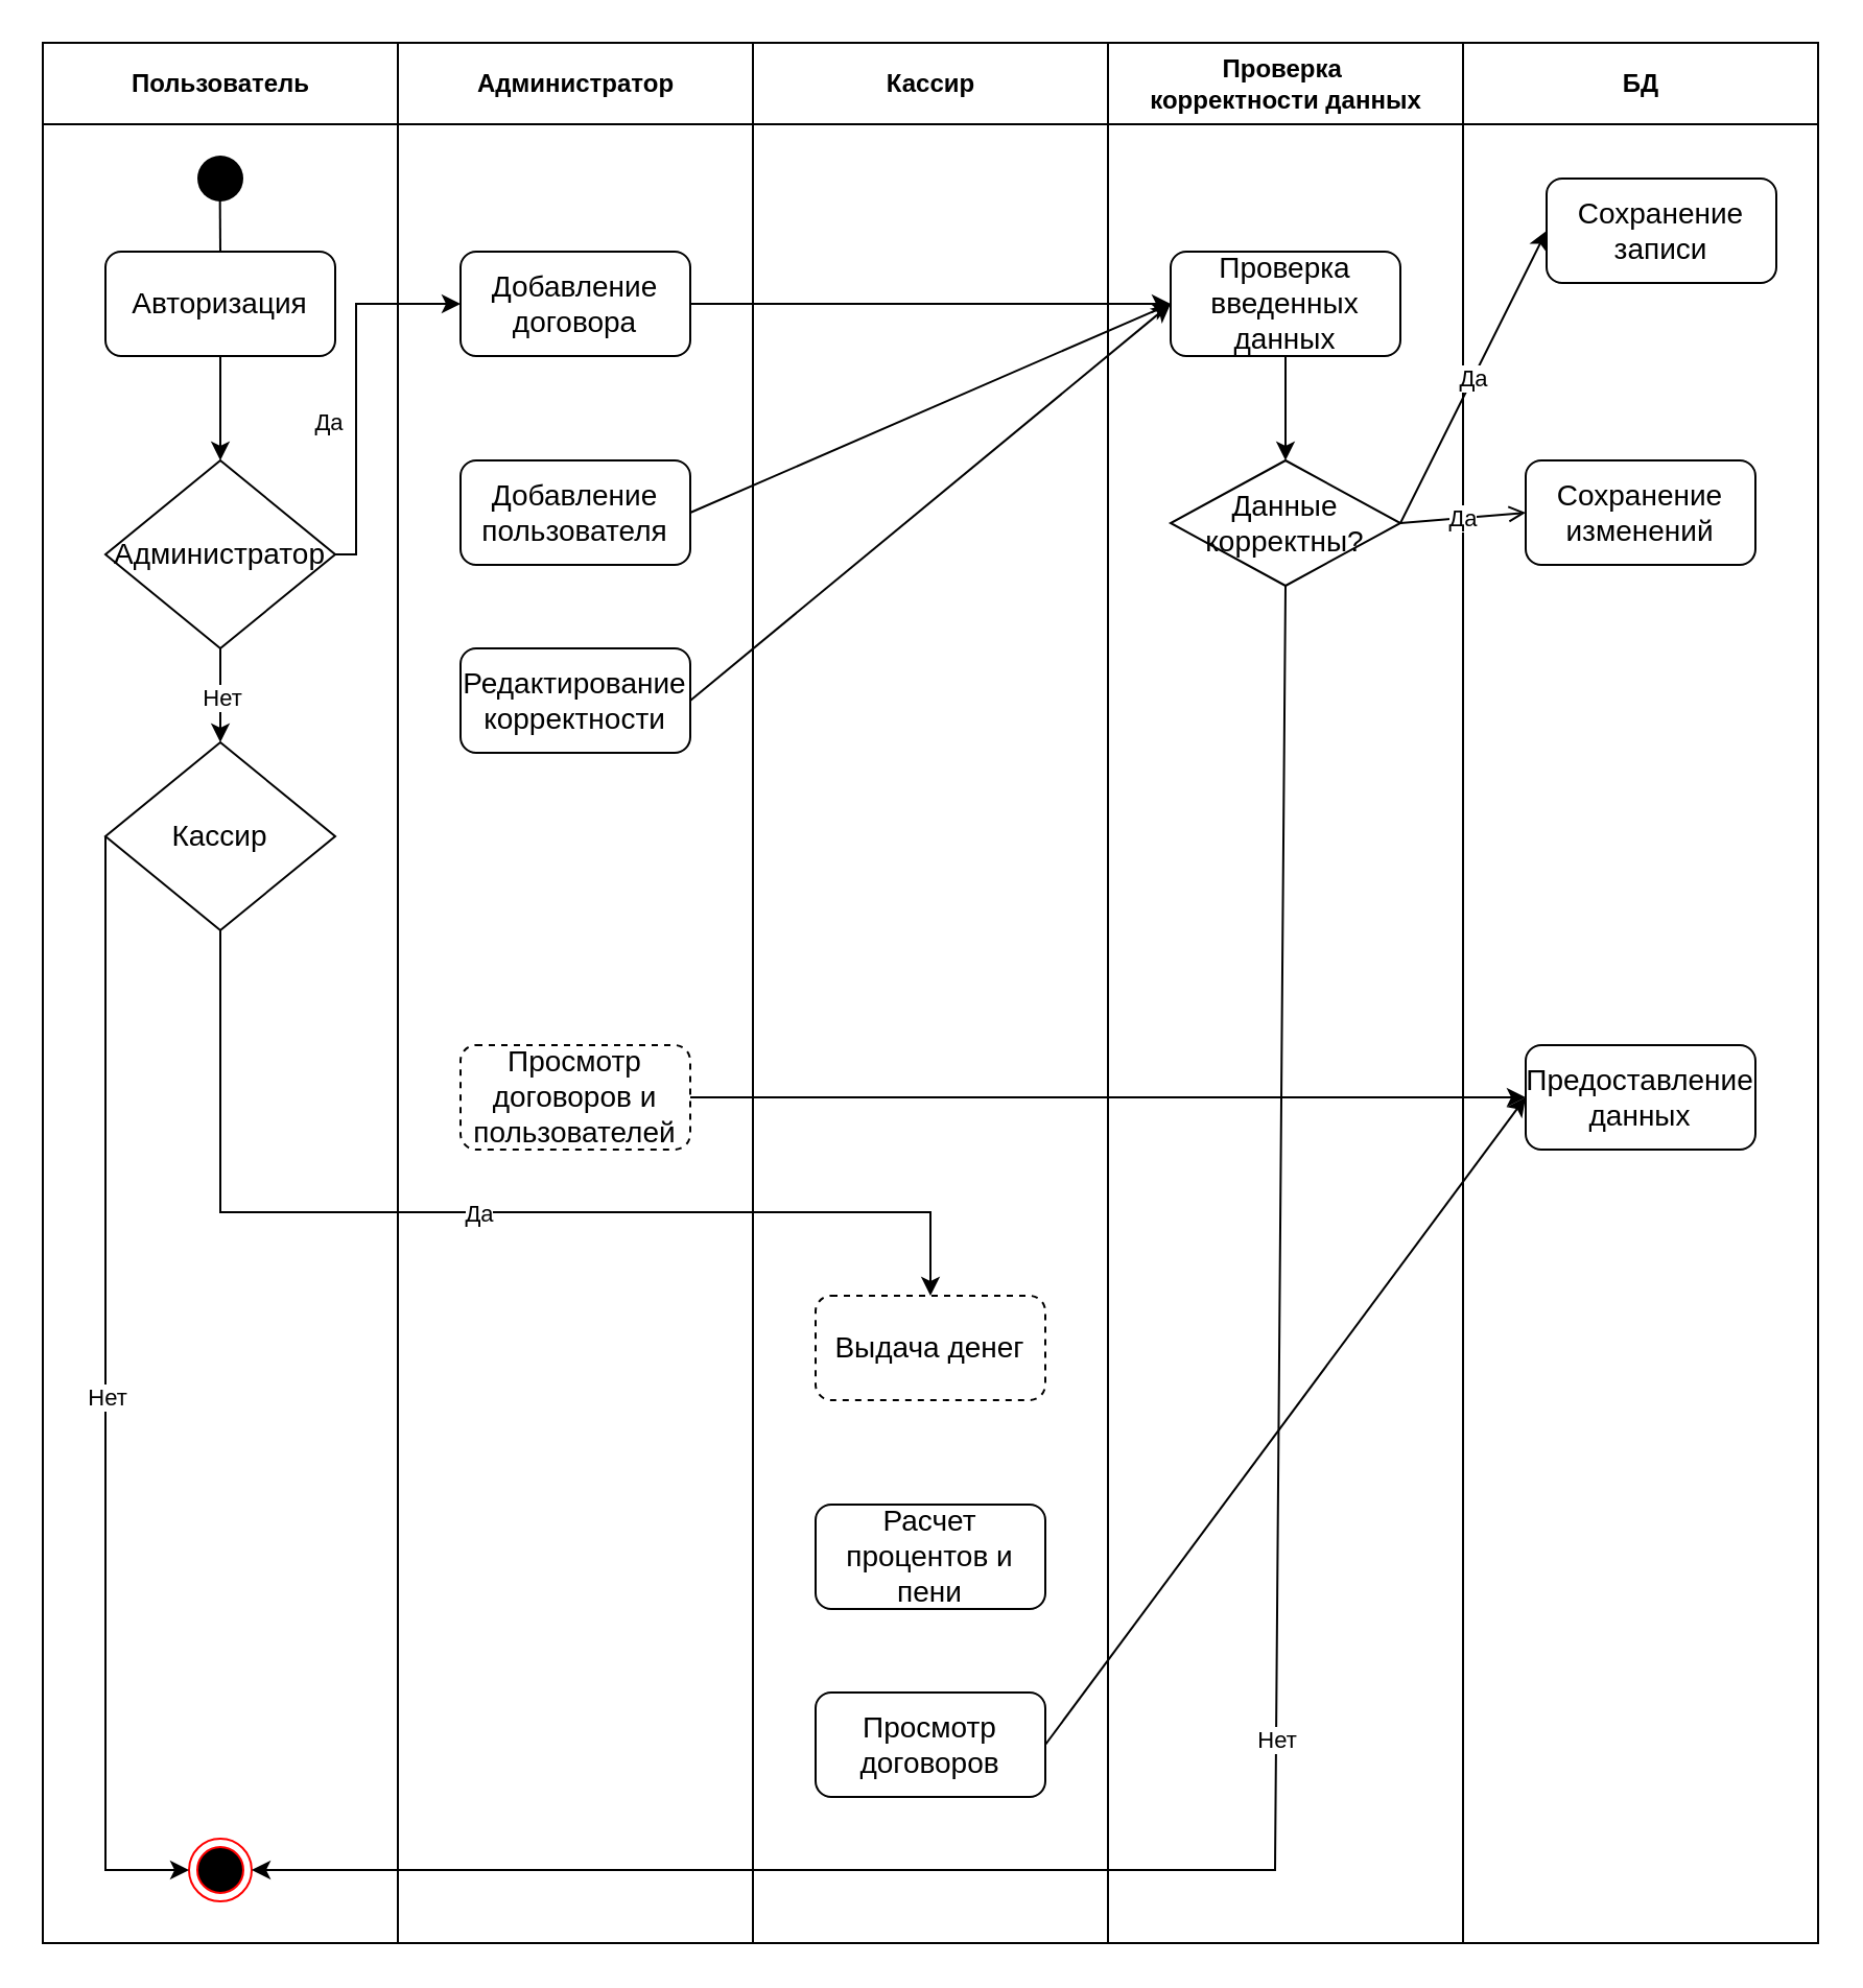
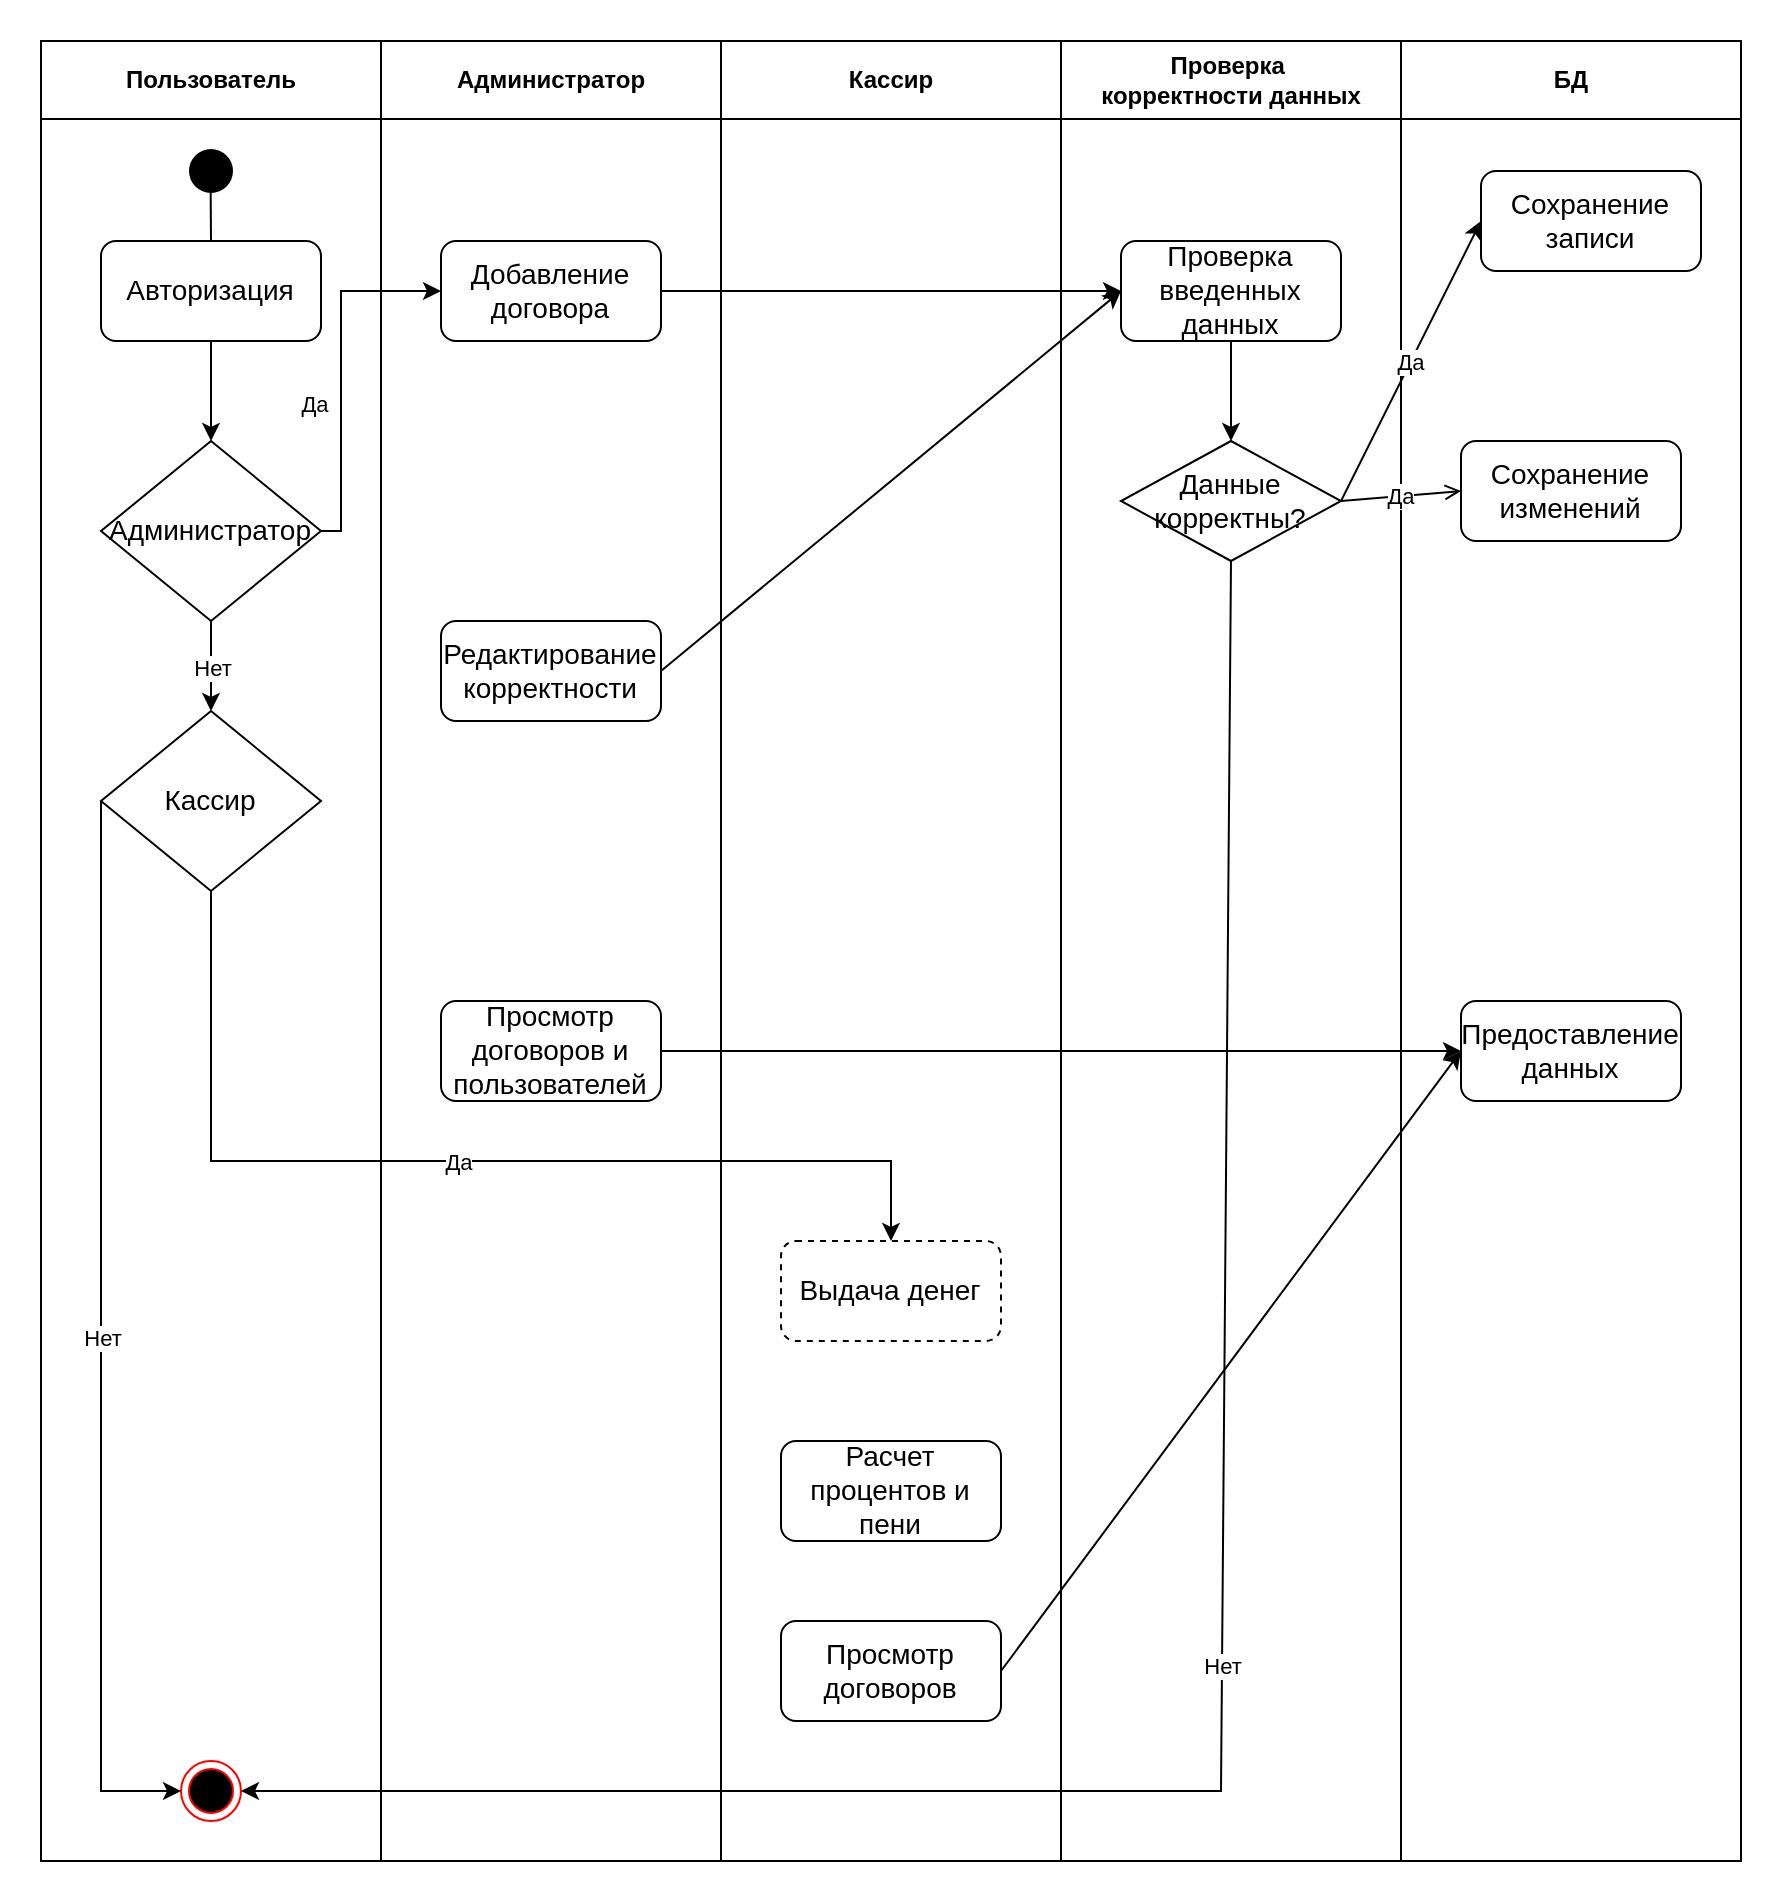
- <mxCell id="38" value="" style="endArrow=classic;html=1;rounded=0;exitX=1;exitY=0.5;exitDx=0;exitDy=0;entryX=0;entryY=0.5;entryDx=0;entryDy=0;" edge="1" parent="1" source="31" target="37"><mxGeometry width="50" height="50" relative="1" as="geometry"><mxPoint x="420" y="250" as="sourcePoint" /><mxPoint x="470" y="200" as="targetPoint" /></mxGeometry></mxCell>
- <mxCell id="31" value="&lt;font style=&quot;font-size: 14px;&quot;&gt;Добавление пользователя&lt;/font&gt;" style="rounded=1;whiteSpace=wrap;html=1;" vertex="1" parent="1"><mxGeometry x="220" y="220" width="110" height="50" as="geometry" /></mxCell>
- <mxCell id="35" value="&lt;font style=&quot;font-size: 14px;&quot;&gt;Просмотр договоров и пользователей&lt;/font&gt;" style="rounded=1;whiteSpace=wrap;html=1;dashed=1;" vertex="1" parent="1"><mxGeometry x="220" y="500" width="110" height="50" as="geometry" /></mxCell>
+ <mxCell id="35" value="&lt;font style=&quot;font-size: 14px;&quot;&gt;Просмотр договоров и пользователей&lt;/font&gt;" style="rounded=1;whiteSpace=wrap;html=1;" vertex="1" parent="1"><mxGeometry x="220" y="500" width="110" height="50" as="geometry" /></mxCell>
